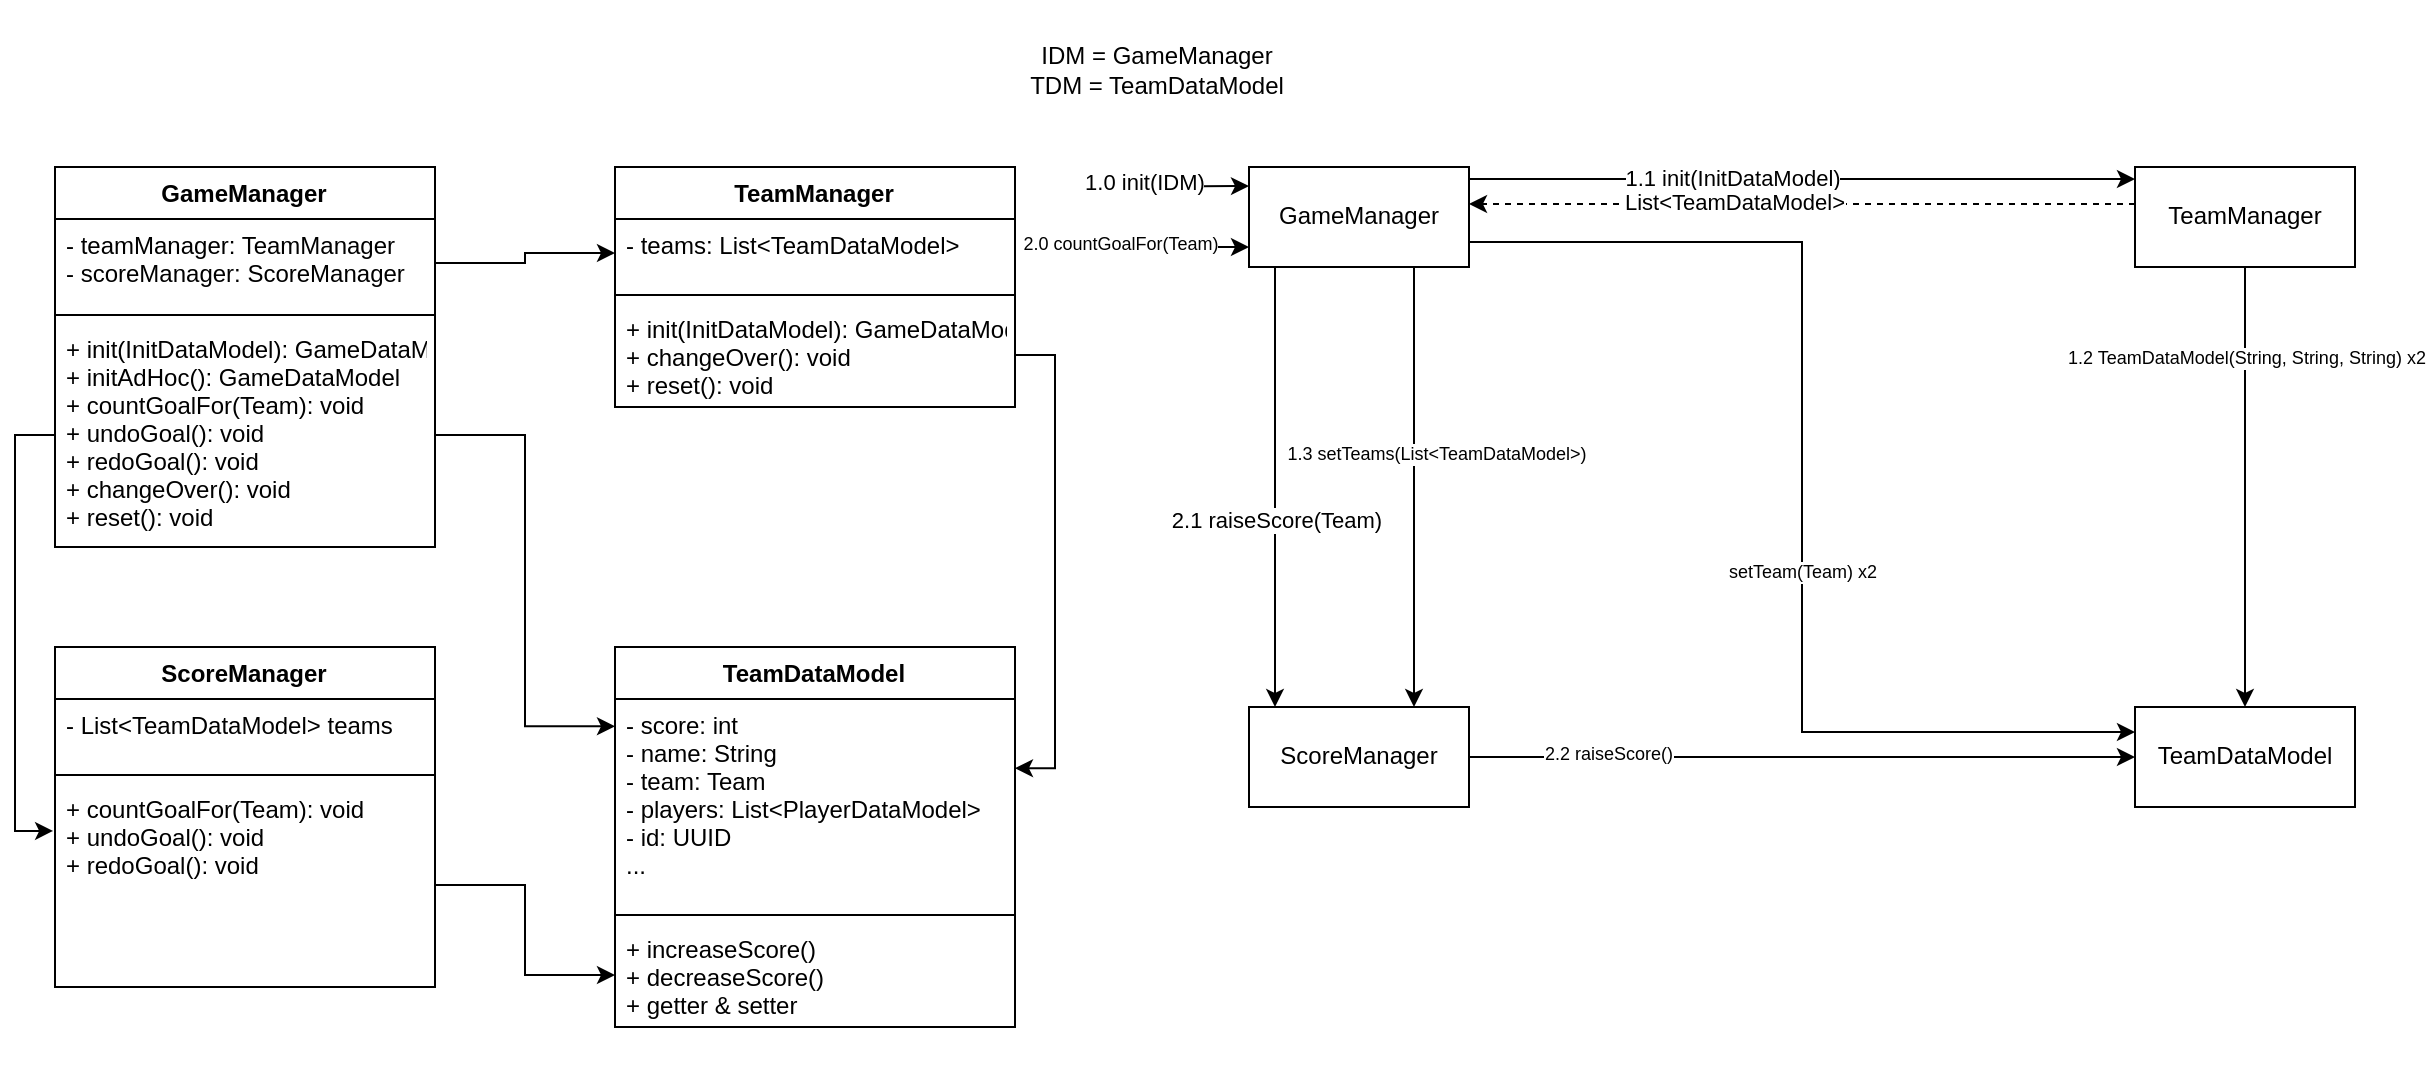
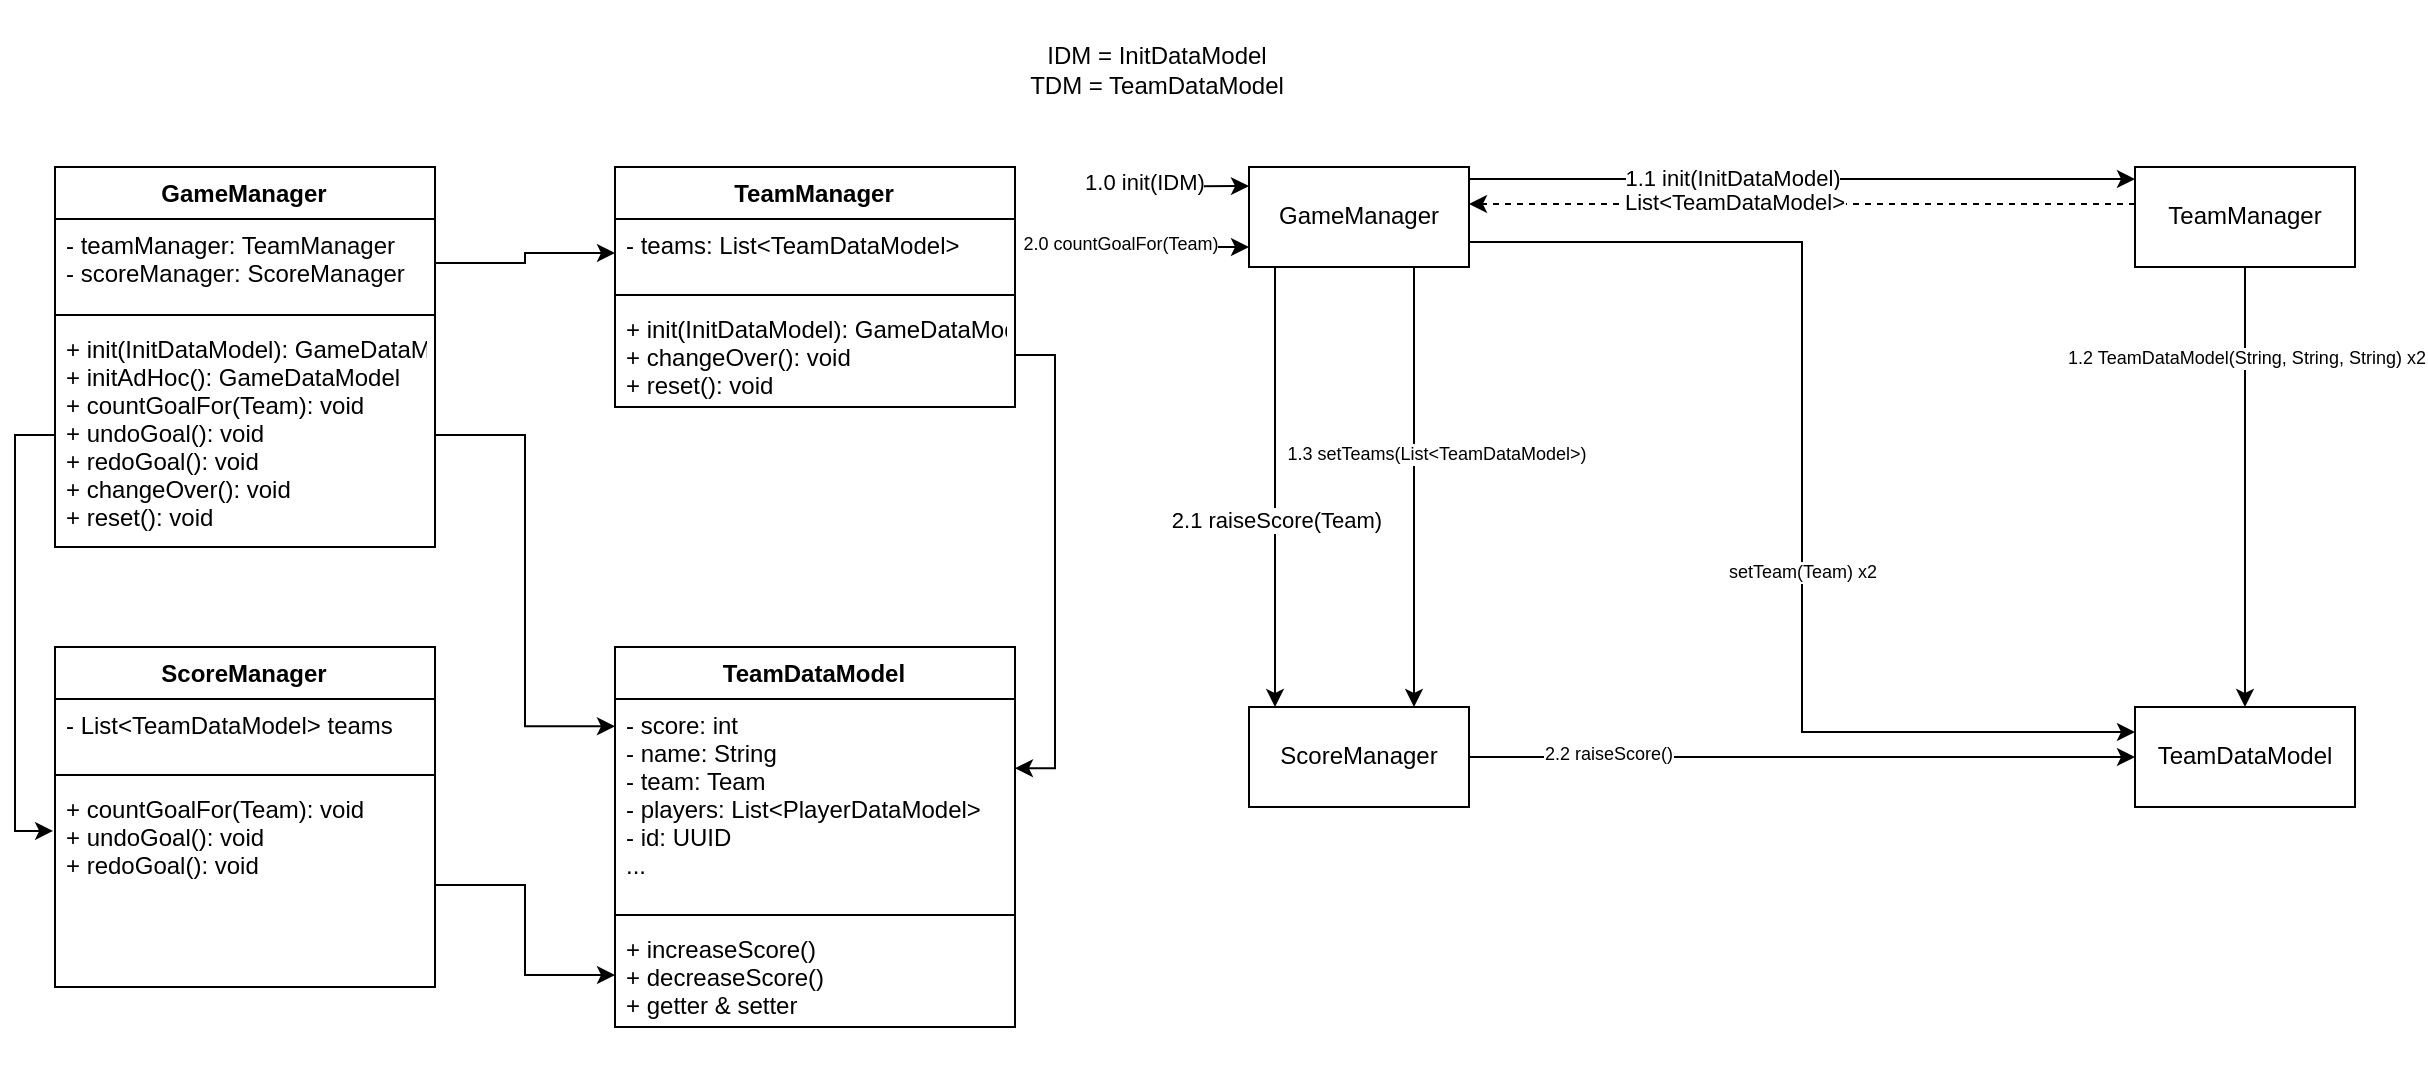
- <mxCell id="43" value="IDM = GameManager&lt;br&gt;TDM = TeamDataModel" style="text;html=1;align=center;verticalAlign=middle;resizable=0;points=[];autosize=1;" vertex="1" parent="1"><mxGeometry x="501" y="20" width="140" height="30" as="geometry" /></mxCell>
+ <mxCell id="43" value="IDM = InitDataModel&lt;br&gt;TDM = TeamDataModel" style="text;html=1;align=center;verticalAlign=middle;resizable=0;points=[];autosize=1;" vertex="1" parent="1"><mxGeometry x="501" y="20" width="140" height="30" as="geometry" /></mxCell>
